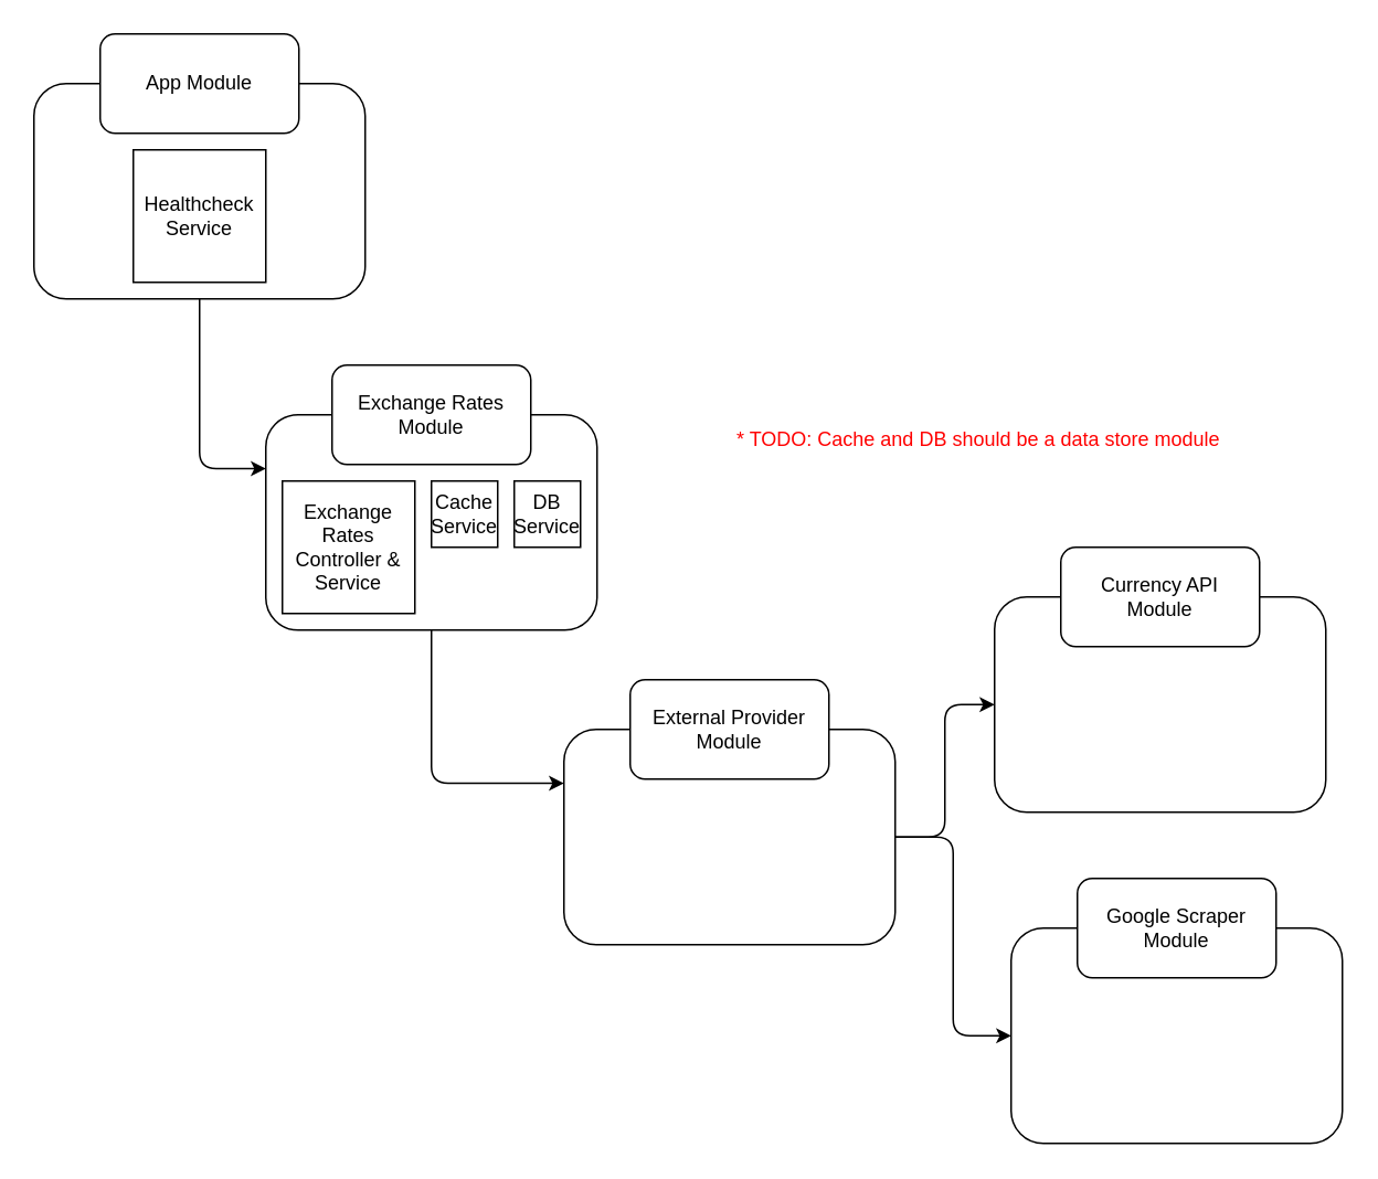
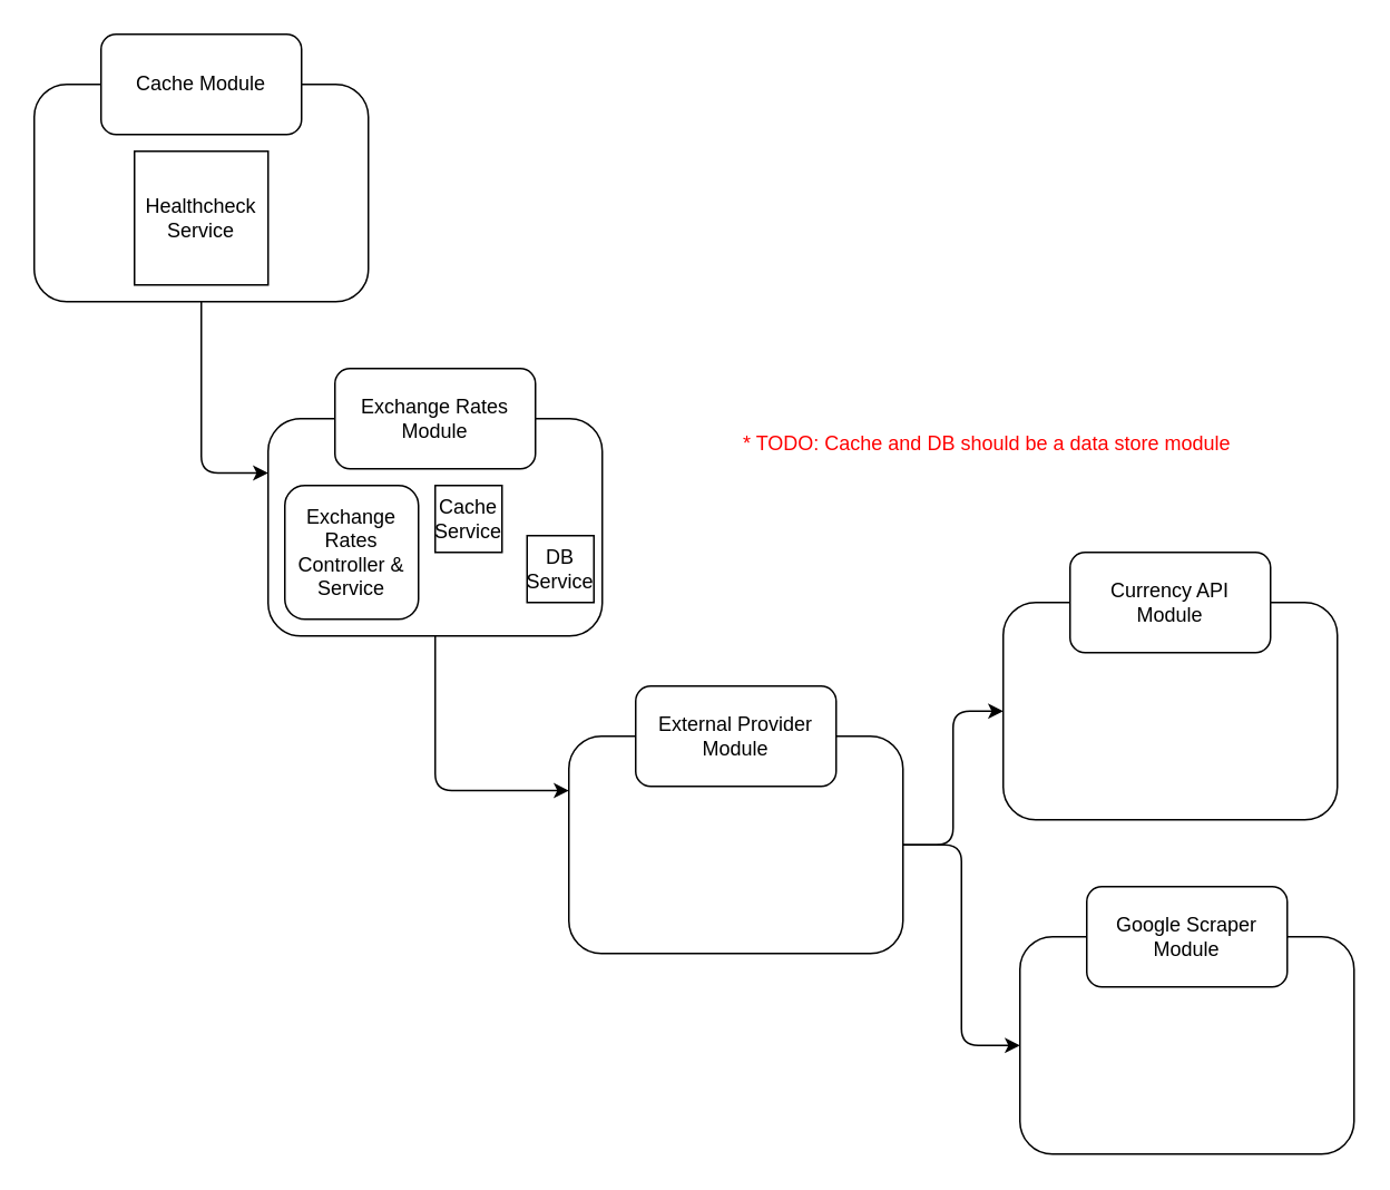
- <mxCell id="4" value="App Module" style="rounded=1;whiteSpace=wrap;html=1;" parent="1" vertex="1"><mxGeometry x="60" y="20" width="120" height="60" as="geometry" /></mxCell>
+ <mxCell id="4" value="Cache Module" style="rounded=1;whiteSpace=wrap;html=1;" parent="1" vertex="1"><mxGeometry x="60" y="20" width="120" height="60" as="geometry" /></mxCell>
- <mxCell id="17" value="DB Service" style="whiteSpace=wrap;html=1;aspect=fixed;" parent="1" vertex="1"><mxGeometry x="310" y="290" width="40" height="40" as="geometry" /></mxCell>
+ <mxCell id="17" value="DB Service" style="whiteSpace=wrap;html=1;aspect=fixed;" parent="1" vertex="1"><mxGeometry x="315" y="320" width="40" height="40" as="geometry" /></mxCell>
- <mxCell id="15" value="Exchange Rates&lt;br&gt;Controller &amp;amp; Service" style="whiteSpace=wrap;html=1;aspect=fixed;" parent="1" vertex="1"><mxGeometry x="170" y="290" width="80" height="80" as="geometry" /></mxCell>
+ <mxCell id="15" value="Exchange Rates&lt;br&gt;Controller &amp;amp; Service" style="whiteSpace=wrap;html=1;aspect=fixed;rounded=1;" parent="1" vertex="1"><mxGeometry x="170" y="290" width="80" height="80" as="geometry" /></mxCell>
